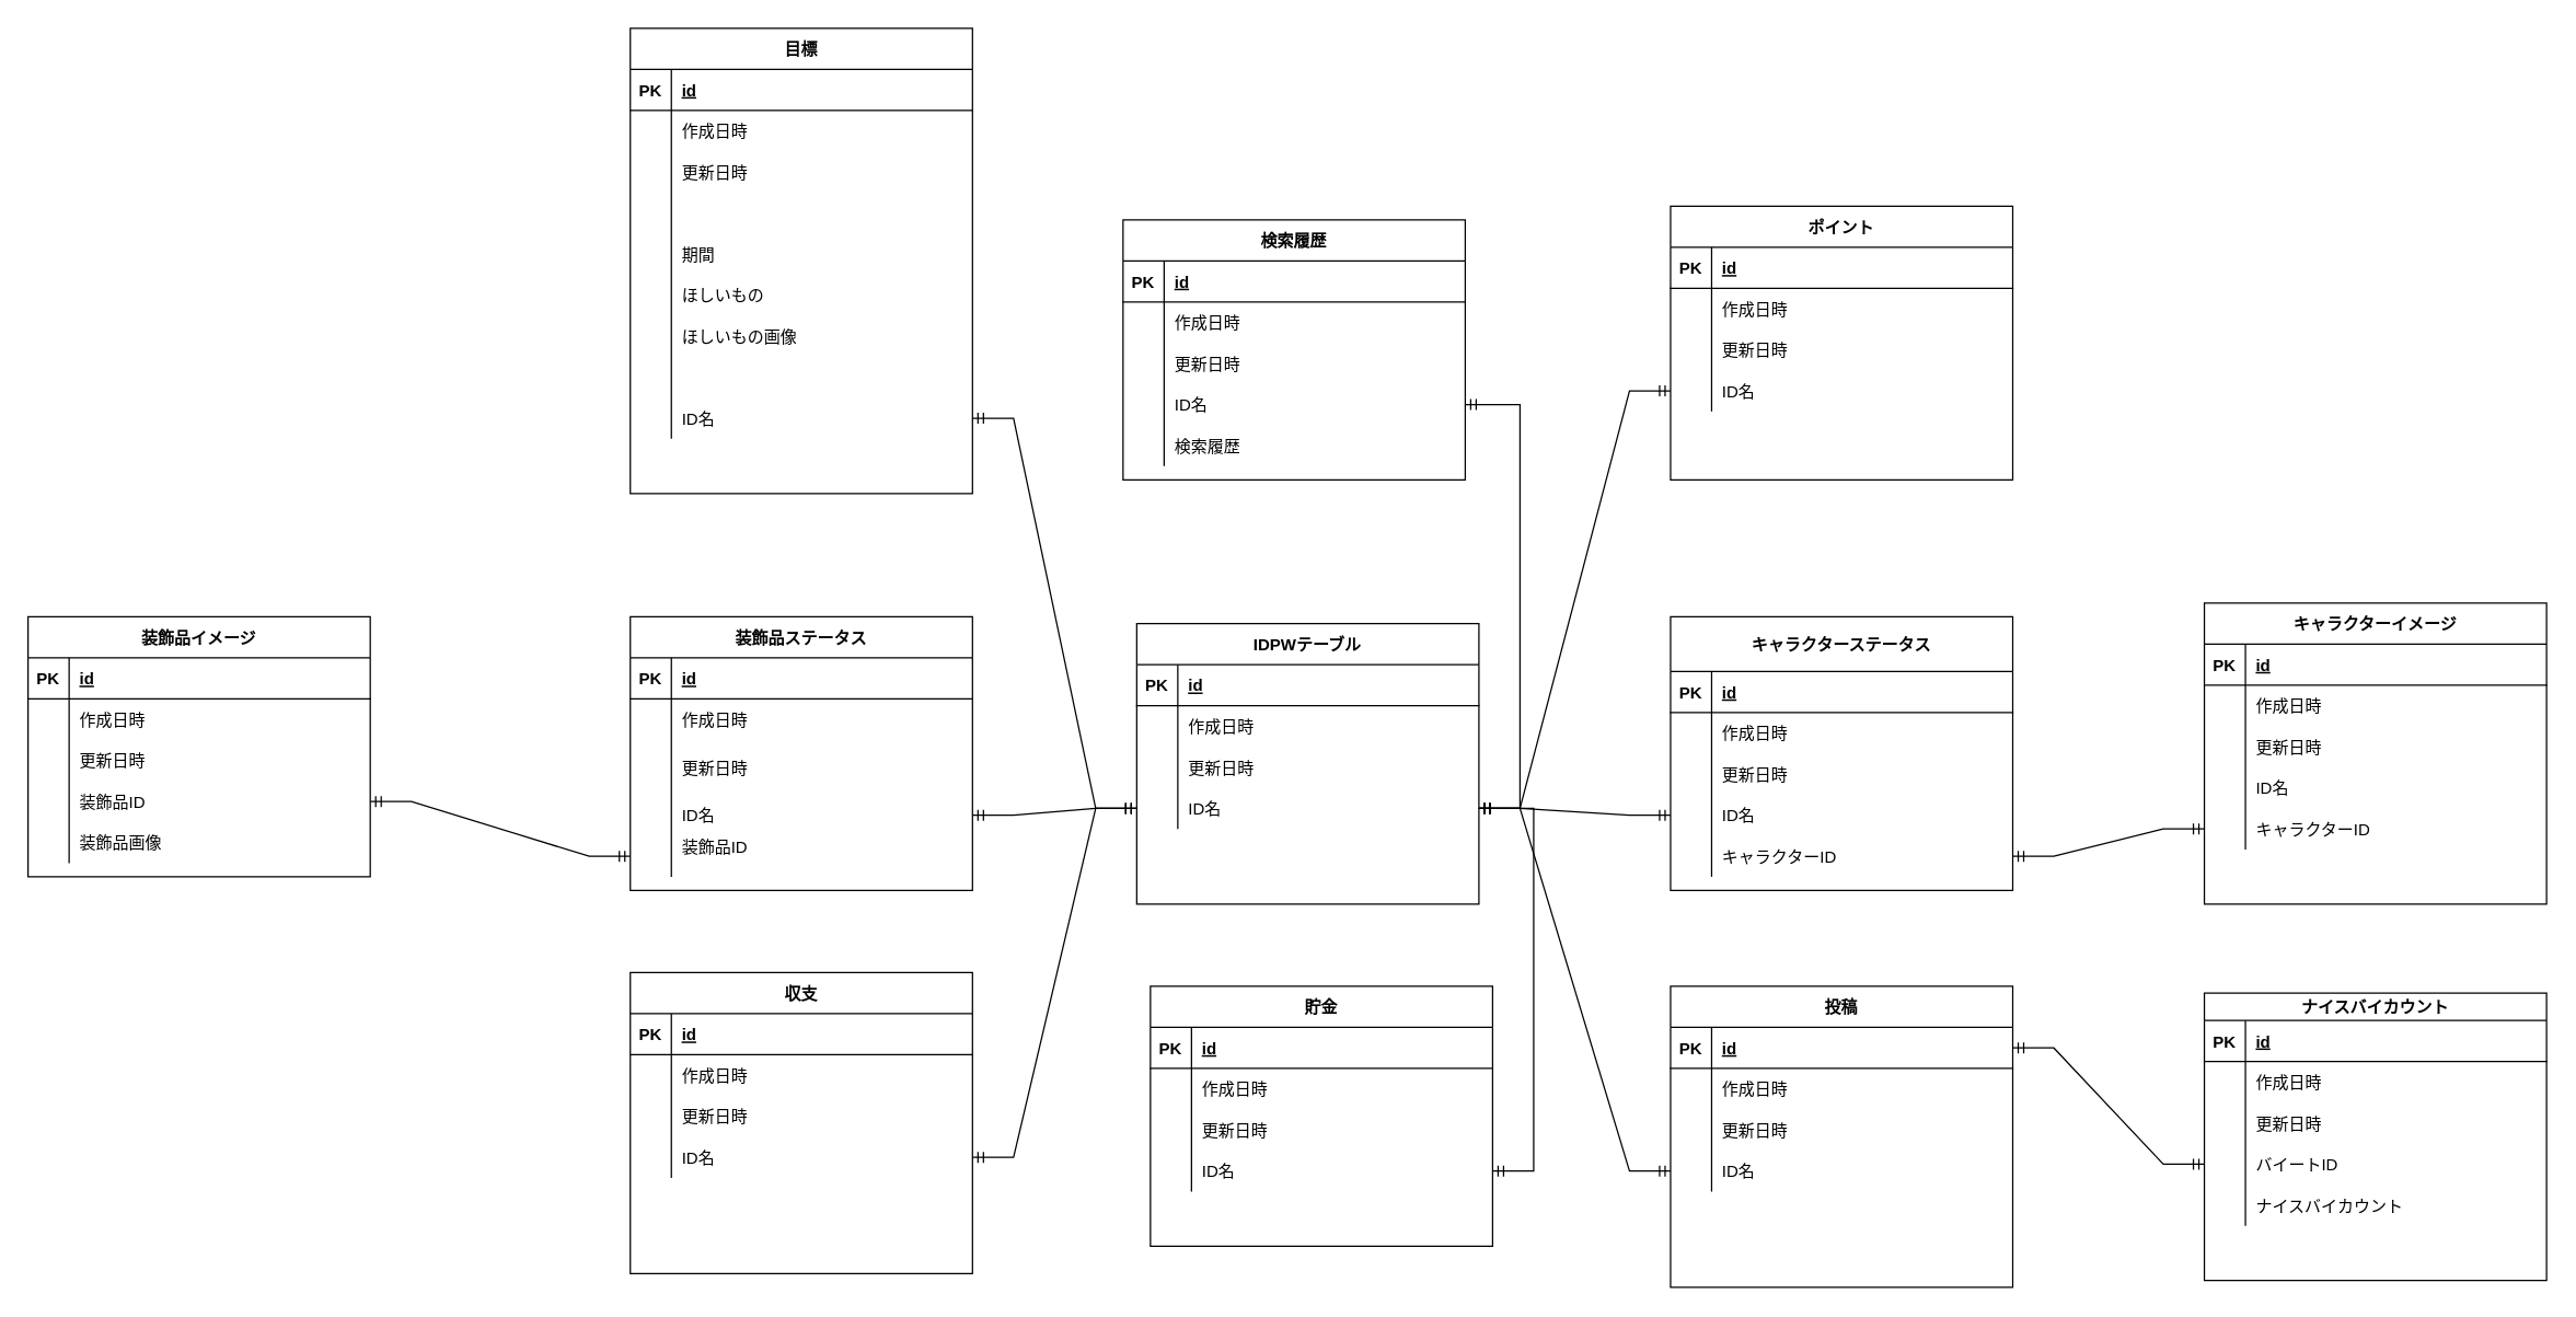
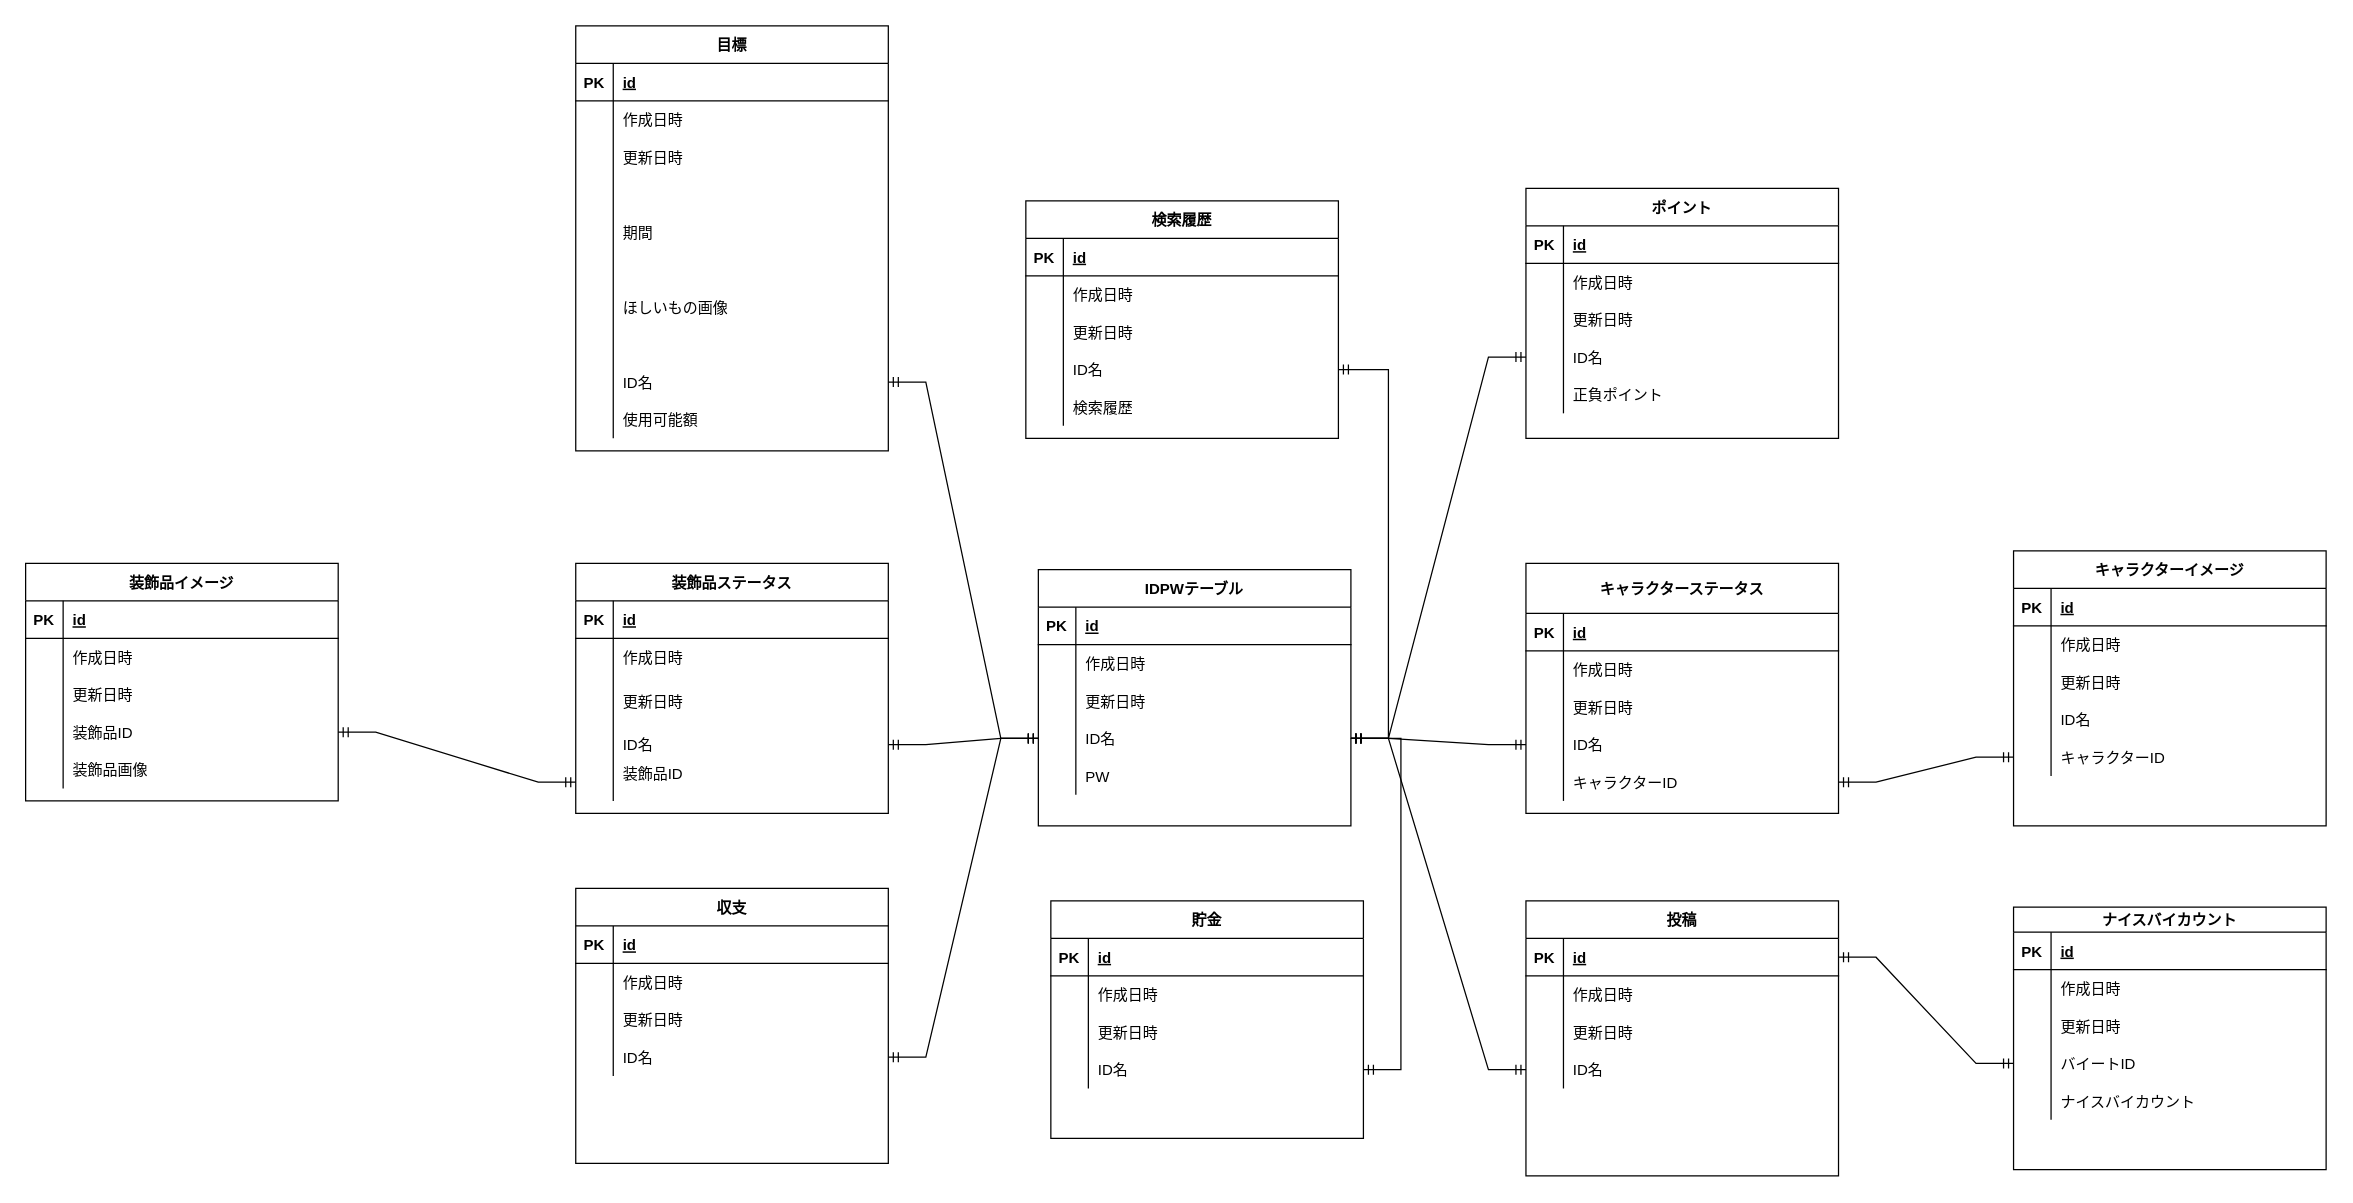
- <mxCell id="101" value="ほしいもの" style="shape=partialRectangle;overflow=hidden;connectable=0;fillColor=none;top=0;left=0;bottom=0;right=0;align=left;spacingLeft=6;" parent="99" vertex="1"><mxGeometry x="30" width="220" height="30" as="geometry"><mxRectangle width="220" height="30" as="alternateBounds" /></mxGeometry></mxCell>
+ <mxCell id="146" value="正負ポイント" style="shape=partialRectangle;overflow=hidden;connectable=0;fillColor=none;top=0;left=0;bottom=0;right=0;align=left;spacingLeft=6;" parent="144" vertex="1"><mxGeometry x="30" width="220" height="30" as="geometry"><mxRectangle width="220" height="30" as="alternateBounds" /></mxGeometry></mxCell>
+ <mxCell id="112" value="使用可能額" style="shape=partialRectangle;overflow=hidden;connectable=0;fillColor=none;top=0;left=0;bottom=0;right=0;align=left;spacingLeft=6;" parent="110" vertex="1"><mxGeometry x="30" width="220" height="30" as="geometry"><mxRectangle width="220" height="30" as="alternateBounds" /></mxGeometry></mxCell>
+ <mxCell id="17" value="PW" style="shape=partialRectangle;overflow=hidden;connectable=0;fillColor=none;top=0;left=0;bottom=0;right=0;align=left;spacingLeft=6;" parent="15" vertex="1"><mxGeometry x="30" width="220" height="30" as="geometry"><mxRectangle width="220" height="30" as="alternateBounds" /></mxGeometry></mxCell>
